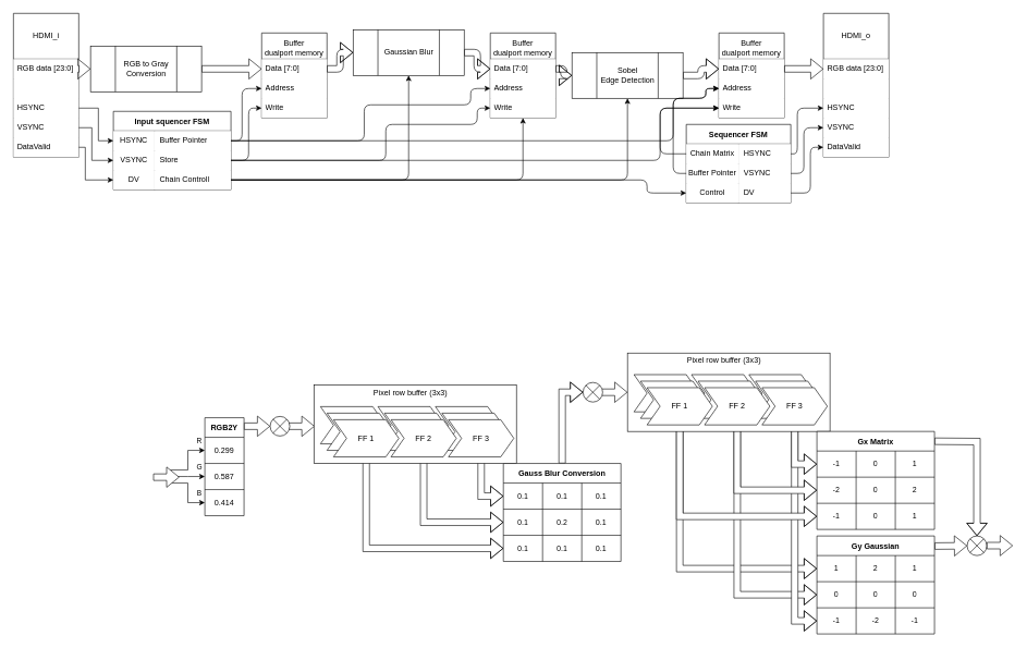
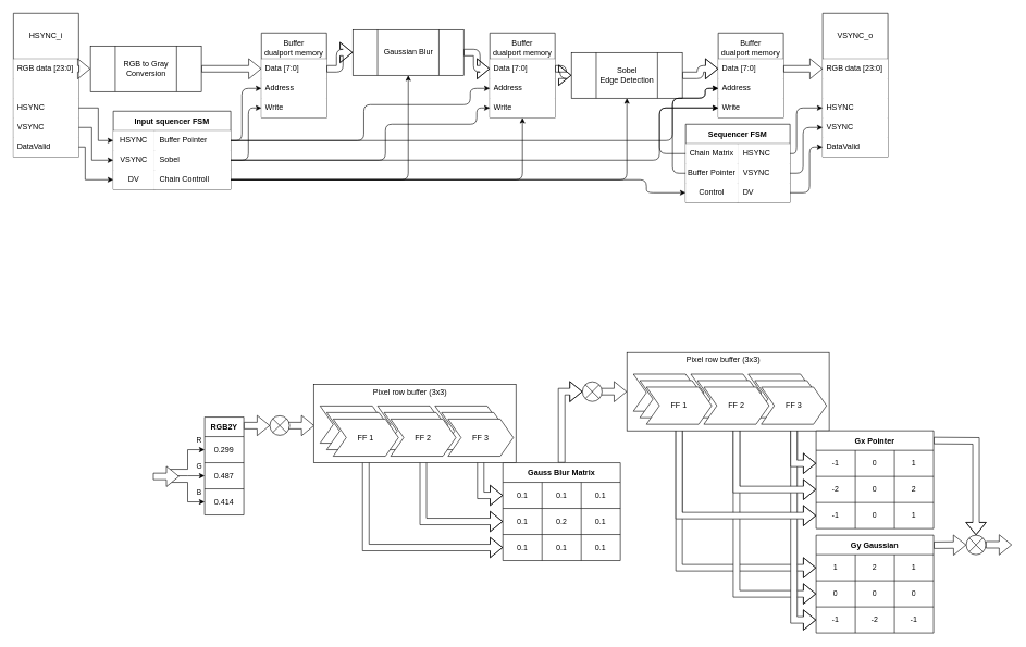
- <mxCell id="16" value="HDMI_i" style="swimlane;fontStyle=0;childLayout=stackLayout;horizontal=1;startSize=70;horizontalStack=0;resizeParent=1;resizeParentMax=0;resizeLast=0;collapsible=1;marginBottom=0;whiteSpace=wrap;html=1;rounded=0;" vertex="1" parent="1"><mxGeometry x="20" y="20" width="100" height="220" as="geometry"><mxRectangle x="160" y="200" width="60" height="30" as="alternateBounds" /></mxGeometry></mxCell>
+ <mxCell id="16" value="HSYNC_i" style="swimlane;fontStyle=0;childLayout=stackLayout;horizontal=1;startSize=70;horizontalStack=0;resizeParent=1;resizeParentMax=0;resizeLast=0;collapsible=1;marginBottom=0;whiteSpace=wrap;html=1;rounded=0;" vertex="1" parent="1"><mxGeometry x="20" y="20" width="100" height="220" as="geometry"><mxRectangle x="160" y="200" width="60" height="30" as="alternateBounds" /></mxGeometry></mxCell>
- <mxCell id="22" value="HDMI_o" style="swimlane;fontStyle=0;childLayout=stackLayout;horizontal=1;startSize=70;horizontalStack=0;resizeParent=1;resizeParentMax=0;resizeLast=0;collapsible=1;marginBottom=0;whiteSpace=wrap;html=1;rounded=0;" vertex="1" parent="1"><mxGeometry x="1260" y="20" width="100" height="220" as="geometry"><mxRectangle x="160" y="200" width="60" height="30" as="alternateBounds" /></mxGeometry></mxCell>
+ <mxCell id="22" value="VSYNC_o" style="swimlane;fontStyle=0;childLayout=stackLayout;horizontal=1;startSize=70;horizontalStack=0;resizeParent=1;resizeParentMax=0;resizeLast=0;collapsible=1;marginBottom=0;whiteSpace=wrap;html=1;rounded=0;" vertex="1" parent="1"><mxGeometry x="1260" y="20" width="100" height="220" as="geometry"><mxRectangle x="160" y="200" width="60" height="30" as="alternateBounds" /></mxGeometry></mxCell>
- <mxCell id="34" value="Store" style="shape=partialRectangle;html=1;whiteSpace=wrap;connectable=0;fillColor=default;top=0;left=0;bottom=0;right=0;align=left;spacingLeft=6;overflow=hidden;rounded=0;fontStyle=0" vertex="1" parent="32"><mxGeometry x="63" width="117" height="30" as="geometry"><mxRectangle width="117" height="30" as="alternateBounds" /></mxGeometry></mxCell>
+ <mxCell id="34" value="Sobel" style="shape=partialRectangle;html=1;whiteSpace=wrap;connectable=0;fillColor=default;top=0;left=0;bottom=0;right=0;align=left;spacingLeft=6;overflow=hidden;rounded=0;fontStyle=0" vertex="1" parent="32"><mxGeometry x="63" width="117" height="30" as="geometry"><mxRectangle width="117" height="30" as="alternateBounds" /></mxGeometry></mxCell>
- <mxCell id="42" value="Gx Matrix" style="shape=table;startSize=30;container=1;collapsible=0;childLayout=tableLayout;fontStyle=1;align=center;rounded=0;" vertex="1" parent="1"><mxGeometry x="1250" y="660" width="180" height="150" as="geometry" /></mxCell>
+ <mxCell id="42" value="Gx Pointer" style="shape=table;startSize=30;container=1;collapsible=0;childLayout=tableLayout;fontStyle=1;align=center;rounded=0;" vertex="1" parent="1"><mxGeometry x="1250" y="660" width="180" height="150" as="geometry" /></mxCell>
- <mxCell id="85" value="Gauss Blur Conversion" style="shape=table;startSize=30;container=1;collapsible=0;childLayout=tableLayout;fontStyle=1;align=center;rounded=0;" vertex="1" parent="1"><mxGeometry x="770" y="709" width="180" height="150" as="geometry" /></mxCell>
+ <mxCell id="85" value="Gauss Blur Matrix" style="shape=table;startSize=30;container=1;collapsible=0;childLayout=tableLayout;fontStyle=1;align=center;rounded=0;" vertex="1" parent="1"><mxGeometry x="770" y="709" width="180" height="150" as="geometry" /></mxCell>
- <mxCell id="105" value="0.587" style="shape=partialRectangle;html=1;whiteSpace=wrap;connectable=0;fillColor=none;top=0;left=0;bottom=0;right=0;overflow=hidden;rounded=0;fontStyle=0" vertex="1" parent="104"><mxGeometry width="60" height="40" as="geometry"><mxRectangle width="60" height="40" as="alternateBounds" /></mxGeometry></mxCell>
+ <mxCell id="105" value="0.487" style="shape=partialRectangle;html=1;whiteSpace=wrap;connectable=0;fillColor=none;top=0;left=0;bottom=0;right=0;overflow=hidden;rounded=0;fontStyle=0" vertex="1" parent="104"><mxGeometry width="60" height="40" as="geometry"><mxRectangle width="60" height="40" as="alternateBounds" /></mxGeometry></mxCell>
